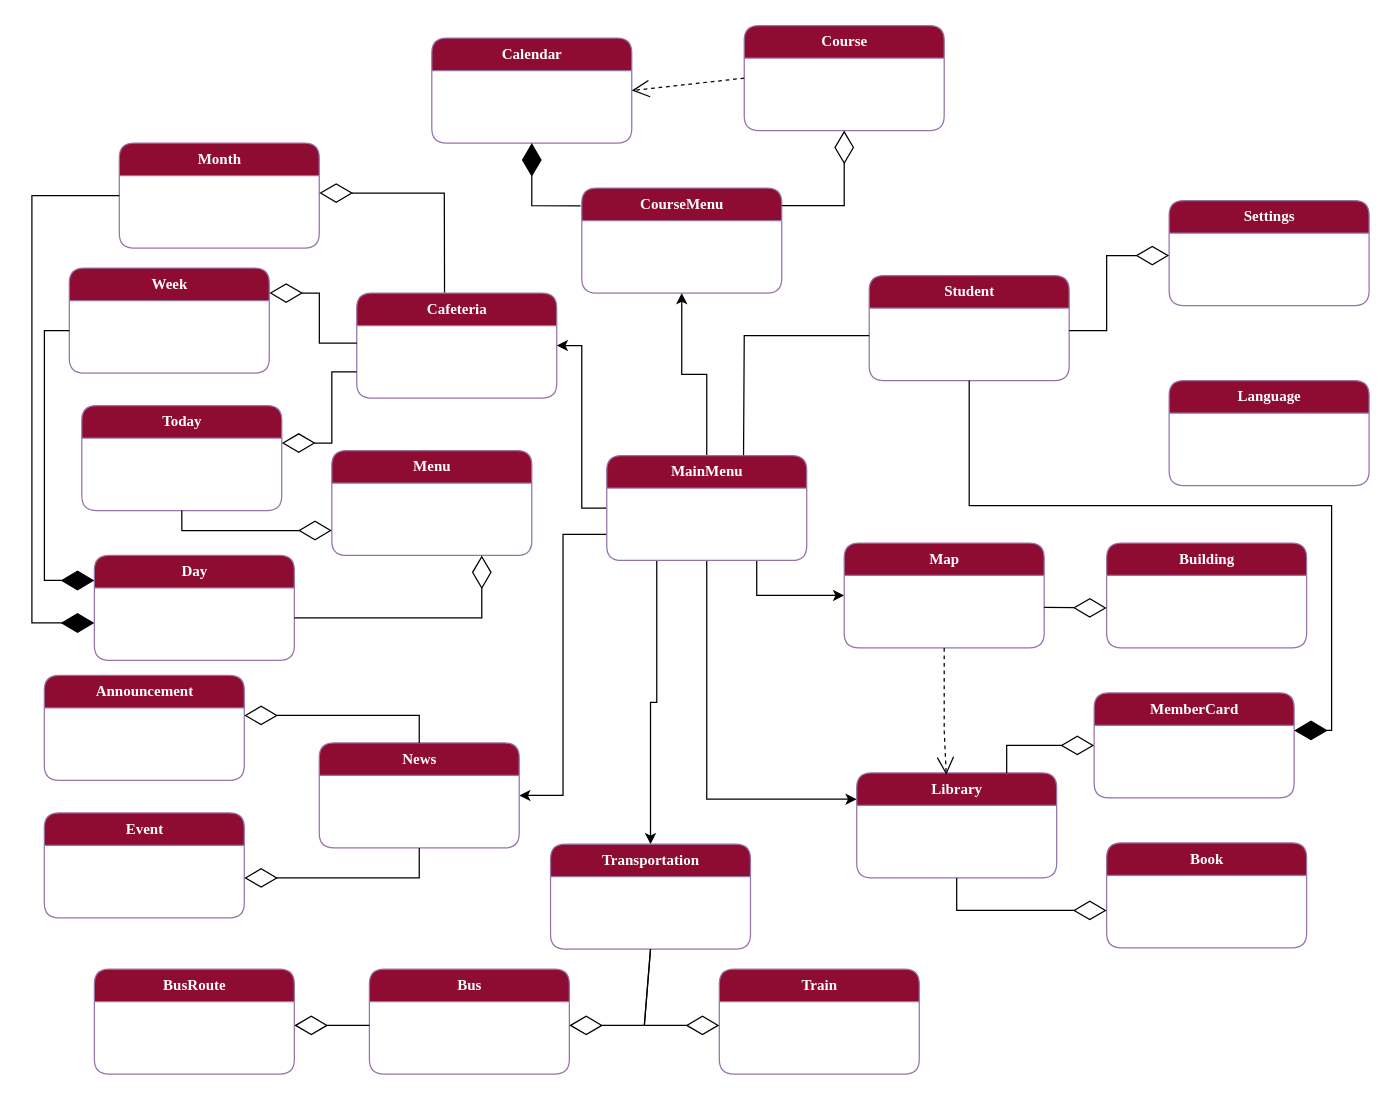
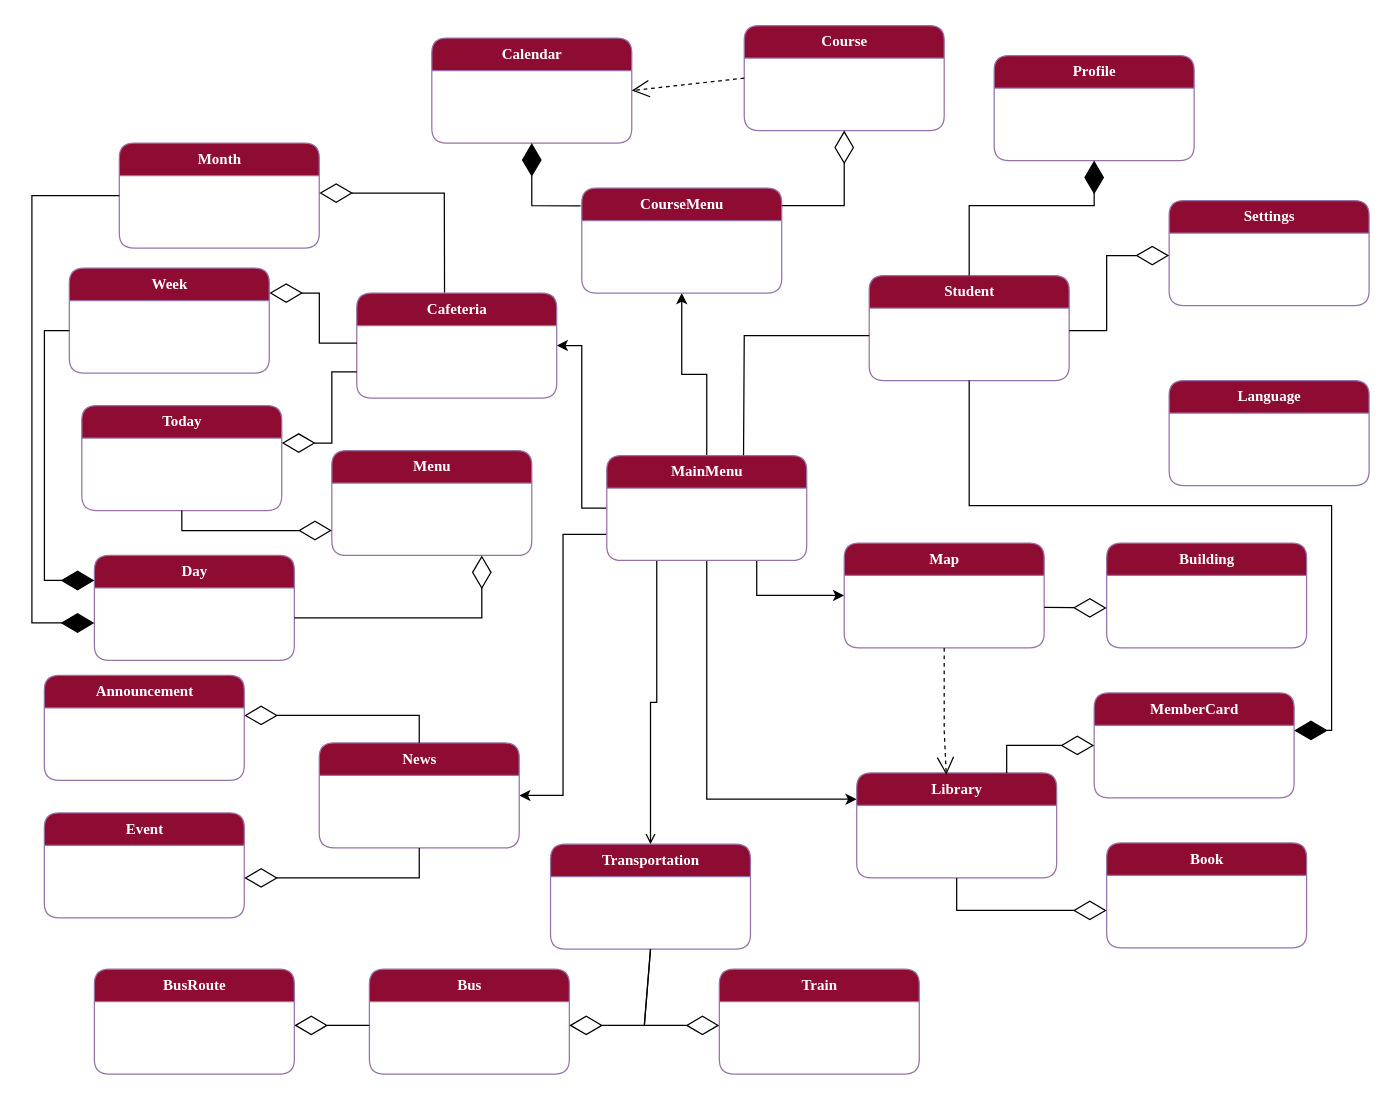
+ <mxCell id="11" value="&lt;font color=&quot;#ffffff&quot;&gt;&lt;b&gt;Profile&lt;/b&gt;&lt;/font&gt;" style="swimlane;html=1;fontStyle=0;childLayout=stackLayout;horizontal=1;startSize=26;fillColor=#8e0b32;horizontalStack=0;resizeParent=1;resizeLast=0;collapsible=1;marginBottom=0;swimlaneFillColor=#ffffff;align=center;rounded=1;shadow=0;comic=0;labelBackgroundColor=none;strokeWidth=1;fontFamily=Verdana;fontSize=12;strokeColor=#9673a6;" parent="1" vertex="1"><mxGeometry x="790" y="44" width="160" height="84" as="geometry" /></mxCell>
+ <mxCell id="54" value="" style="endArrow=diamondThin;endFill=1;endSize=24;html=1;rounded=0;entryX=0.5;entryY=1;entryDx=0;entryDy=0;exitX=0.5;exitY=0;exitDx=0;exitDy=0;" parent="1" source="2" target="11" edge="1"><mxGeometry width="160" relative="1" as="geometry"><mxPoint x="730" y="214" as="sourcePoint" /><mxPoint x="890" y="214" as="targetPoint" /><Array as="points"><mxPoint x="770" y="164" /><mxPoint x="870" y="164" /></Array></mxGeometry></mxCell>
- <mxCell id="7" style="edgeStyle=orthogonalEdgeStyle;rounded=0;orthogonalLoop=1;jettySize=auto;html=1;exitX=0.25;exitY=1;exitDx=0;exitDy=0;entryX=0.5;entryY=0;entryDx=0;entryDy=0;" parent="1" source="10" target="13" edge="1"><mxGeometry relative="1" as="geometry" /></mxCell>
+ <mxCell id="7" style="edgeStyle=orthogonalEdgeStyle;rounded=0;orthogonalLoop=1;jettySize=auto;html=1;exitX=0.25;exitY=1;exitDx=0;exitDy=0;entryX=0.5;entryY=0;entryDx=0;entryDy=0;endArrow=open;" parent="1" source="10" target="13" edge="1"><mxGeometry relative="1" as="geometry" /></mxCell>
